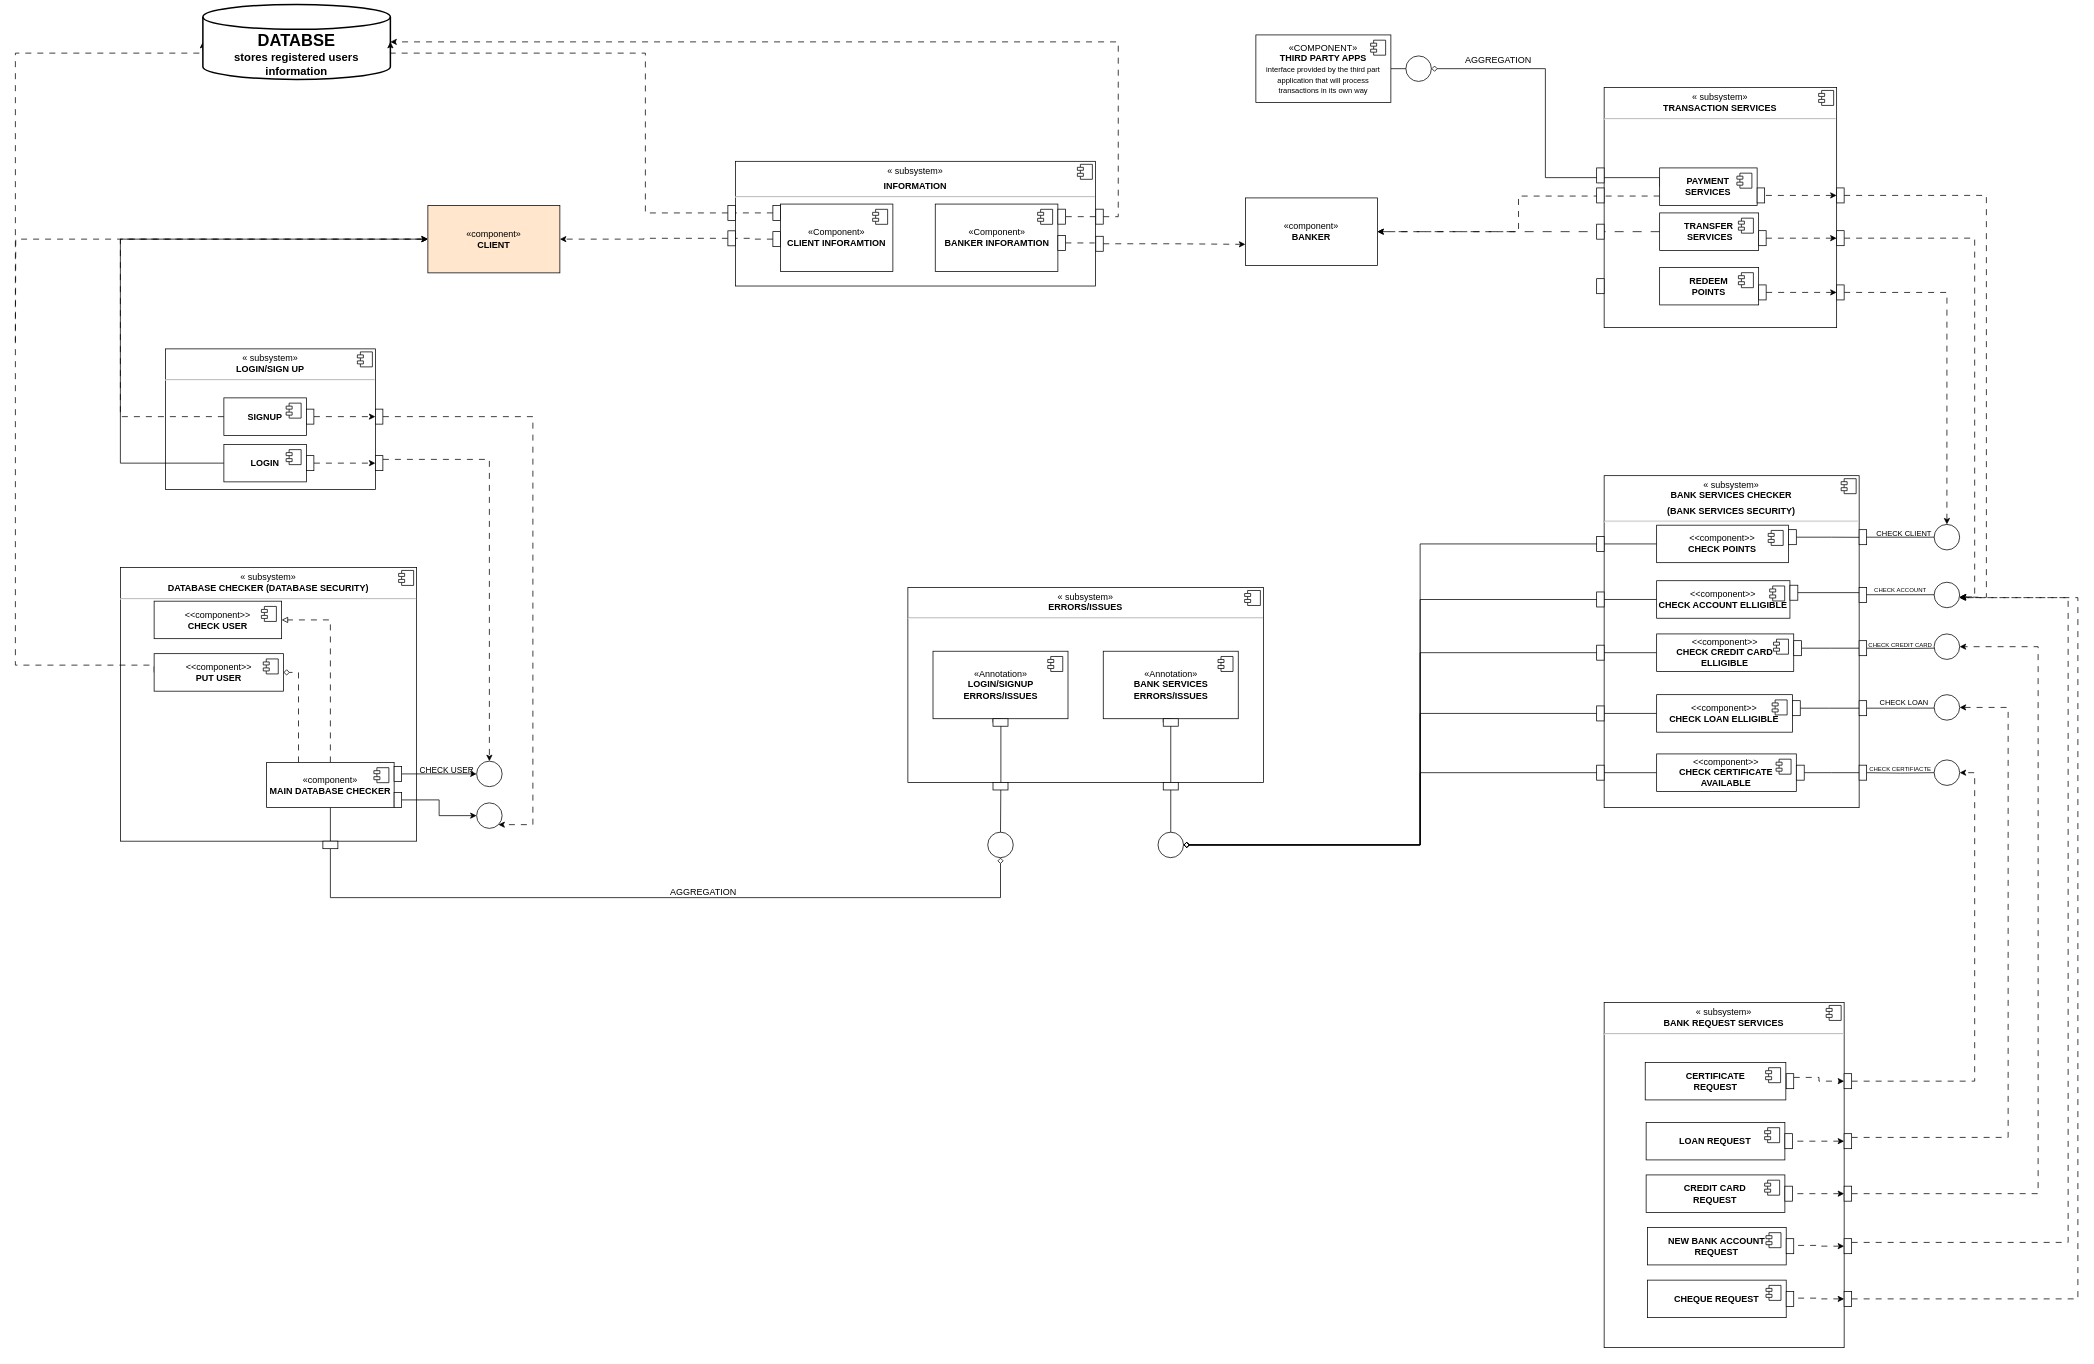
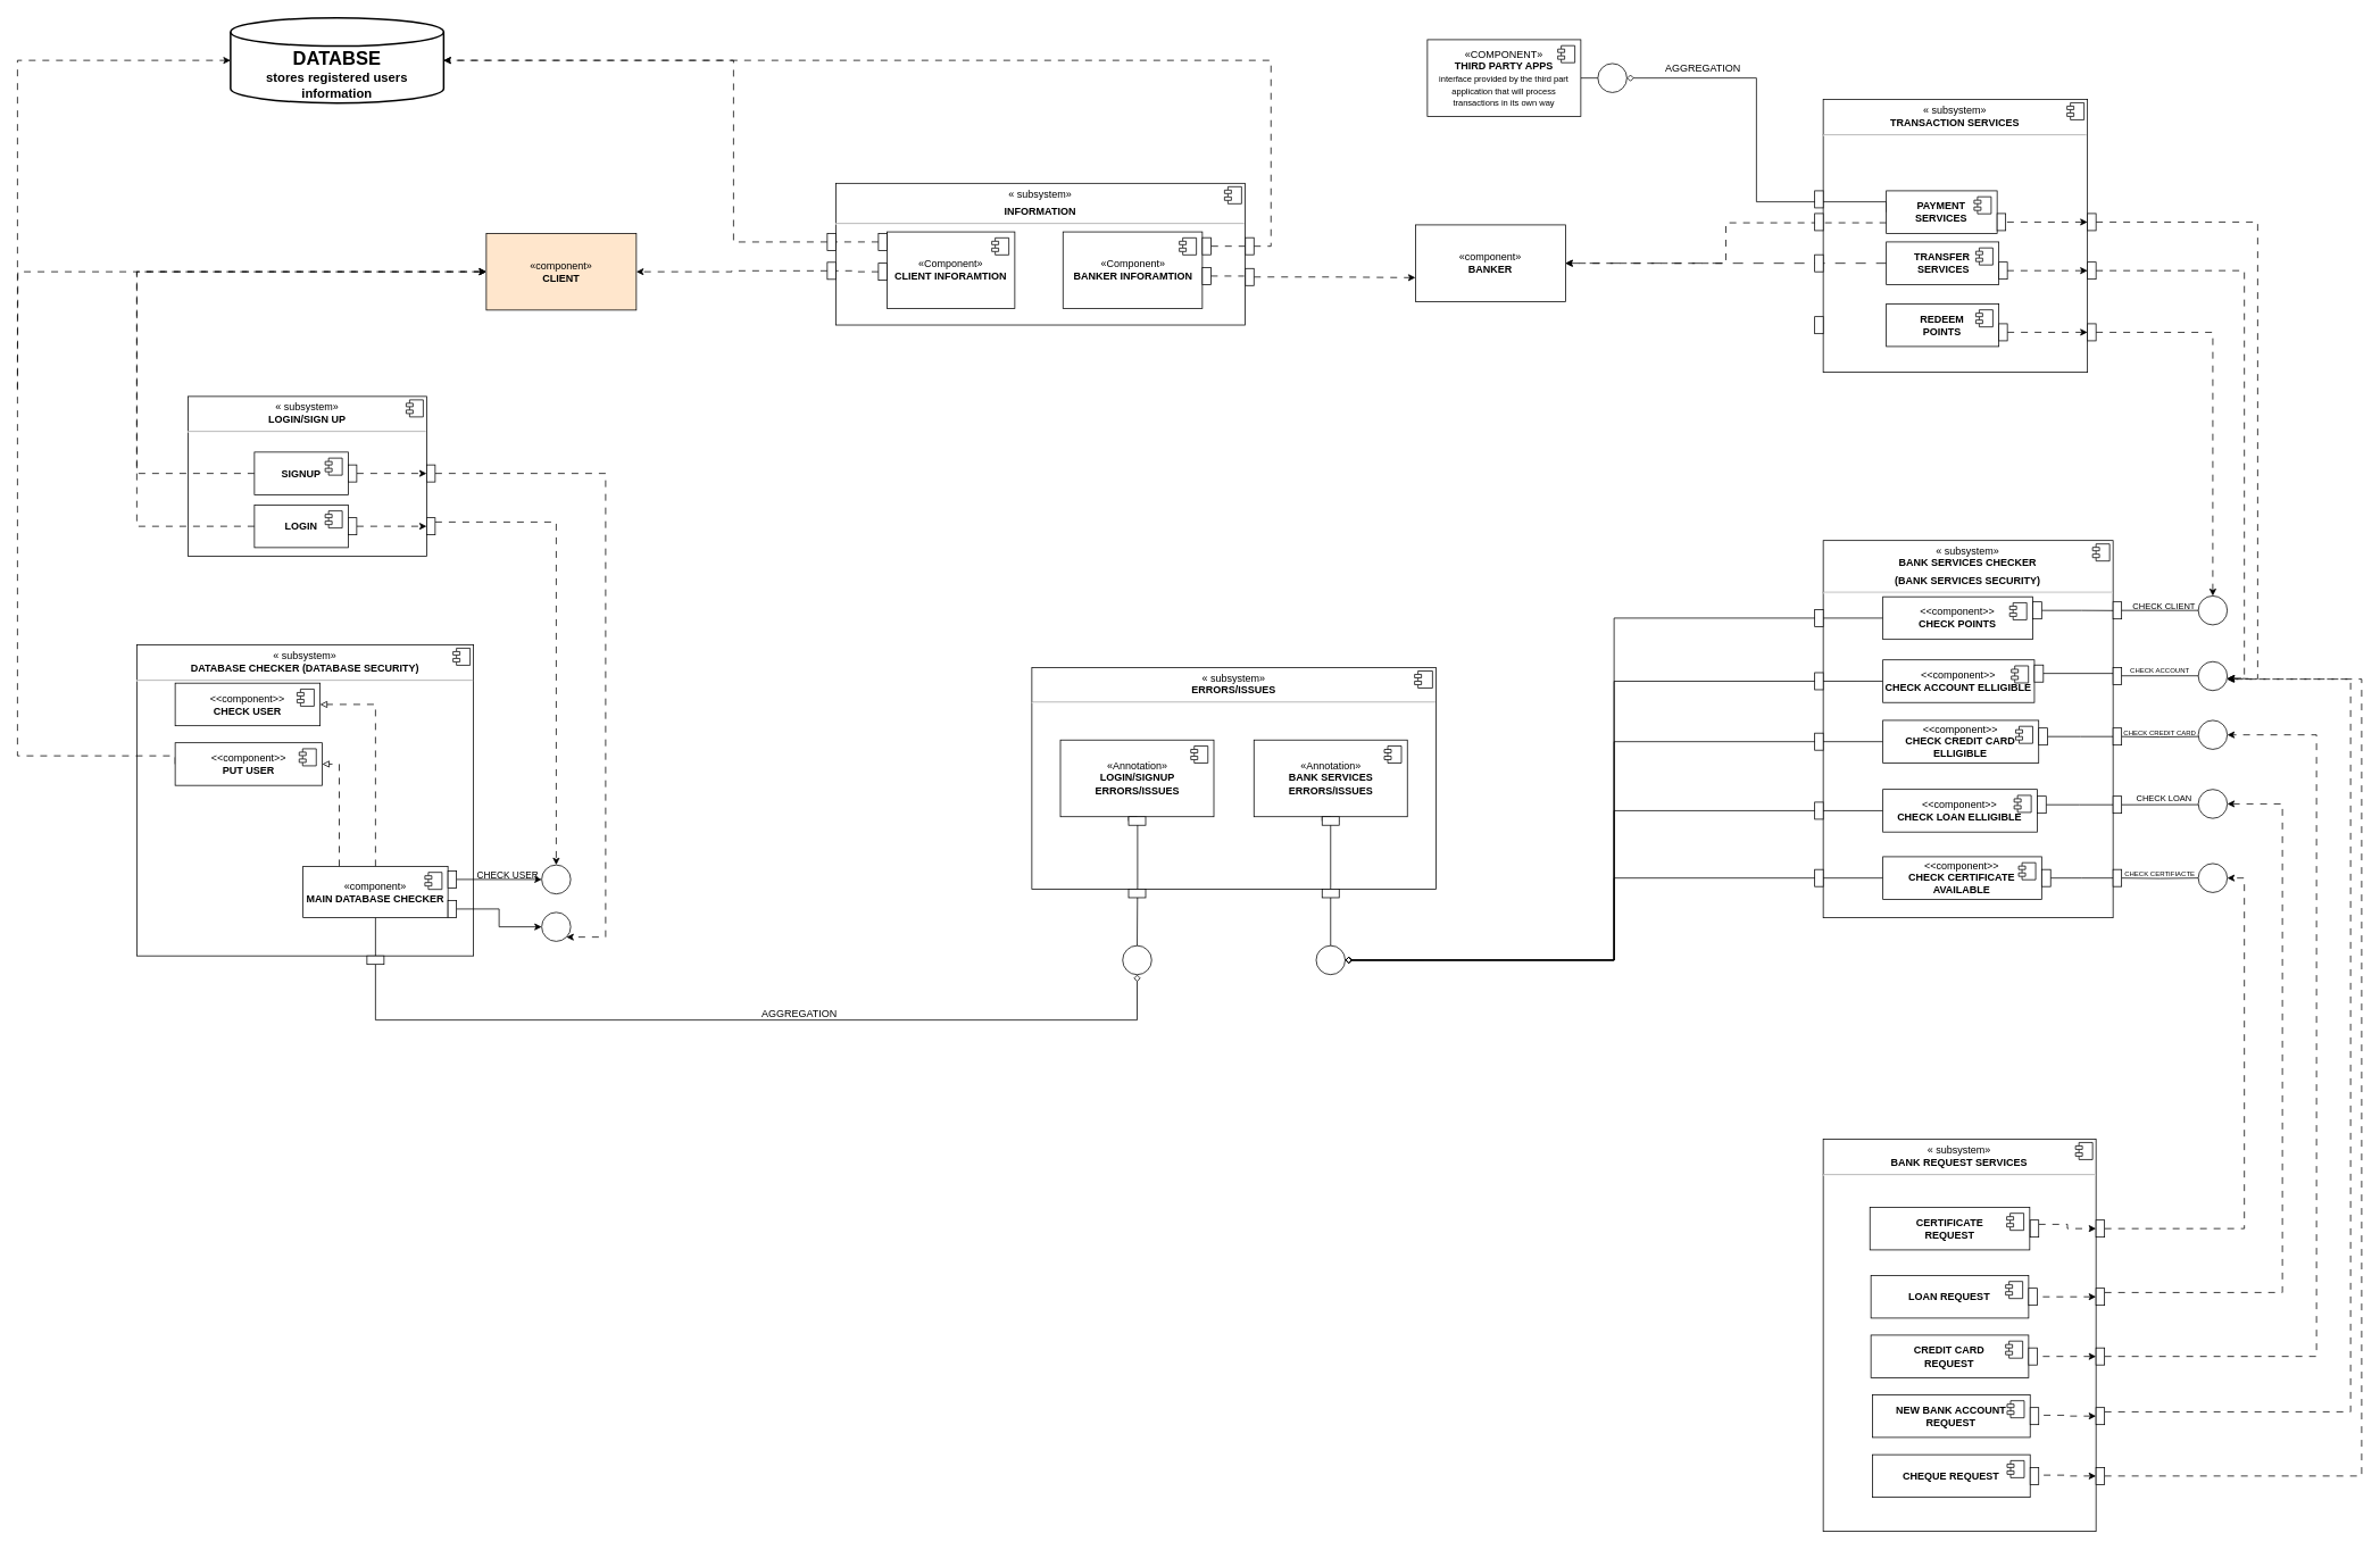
- <mxCell id="25" value="&lt;b&gt;&lt;font&gt;&lt;span style=&quot;font-size: 22px;&quot;&gt;DATABSE&lt;/span&gt;&lt;br&gt;&lt;font style=&quot;font-size: 15px;&quot;&gt;stores registered users information&lt;/font&gt;&lt;br&gt;&lt;/font&gt;&lt;/b&gt;" style="strokeWidth=2;html=1;shape=mxgraph.flowchart.database;whiteSpace=wrap;verticalAlign=bottom;" vertex="1" parent="1"><mxGeometry x="270" y="5" width="250" height="100" as="geometry" /></mxCell>
+ <mxCell id="25" value="&lt;b&gt;&lt;font&gt;&lt;span style=&quot;font-size: 22px;&quot;&gt;DATABSE&lt;/span&gt;&lt;br&gt;&lt;font style=&quot;font-size: 15px;&quot;&gt;stores registered users information&lt;/font&gt;&lt;br&gt;&lt;/font&gt;&lt;/b&gt;" style="strokeWidth=2;html=1;shape=mxgraph.flowchart.database;whiteSpace=wrap;verticalAlign=bottom;" vertex="1" parent="1"><mxGeometry x="270" y="20" width="250" height="100" as="geometry" /></mxCell>
- <mxCell id="15" style="edgeStyle=orthogonalEdgeStyle;rounded=0;orthogonalLoop=1;jettySize=auto;html=1;exitX=0;exitY=0.5;exitDx=0;exitDy=0;entryX=0;entryY=0.5;entryDx=0;entryDy=0;dashed=0;dashPattern=8 8;" edge="1" parent="1" source="16" target="24"><mxGeometry relative="1" as="geometry"><Array as="points"><mxPoint x="160" y="617" /><mxPoint x="160" y="318" /></Array></mxGeometry></mxCell>
+ <mxCell id="15" style="edgeStyle=orthogonalEdgeStyle;rounded=0;orthogonalLoop=1;jettySize=auto;html=1;exitX=0;exitY=0.5;exitDx=0;exitDy=0;entryX=0;entryY=0.5;entryDx=0;entryDy=0;dashed=1;dashPattern=8 8;" edge="1" parent="1" source="16" target="24"><mxGeometry relative="1" as="geometry"><Array as="points"><mxPoint x="160" y="617" /><mxPoint x="160" y="318" /></Array></mxGeometry></mxCell>
- <mxCell id="27" style="edgeStyle=orthogonalEdgeStyle;rounded=0;orthogonalLoop=1;jettySize=auto;html=1;exitX=0.25;exitY=0;exitDx=0;exitDy=0;entryX=1;entryY=0.5;entryDx=0;entryDy=0;endArrow=diamond;endFill=0;dashed=1;dashPattern=8 8;" edge="1" parent="1" source="29" target="21"><mxGeometry relative="1" as="geometry" /></mxCell>
+ <mxCell id="27" style="edgeStyle=orthogonalEdgeStyle;rounded=0;orthogonalLoop=1;jettySize=auto;html=1;exitX=0.25;exitY=0;exitDx=0;exitDy=0;entryX=1;entryY=0.5;entryDx=0;entryDy=0;endArrow=block;endFill=0;dashed=1;dashPattern=8 8;" edge="1" parent="1" source="29" target="21"><mxGeometry relative="1" as="geometry" /></mxCell>
